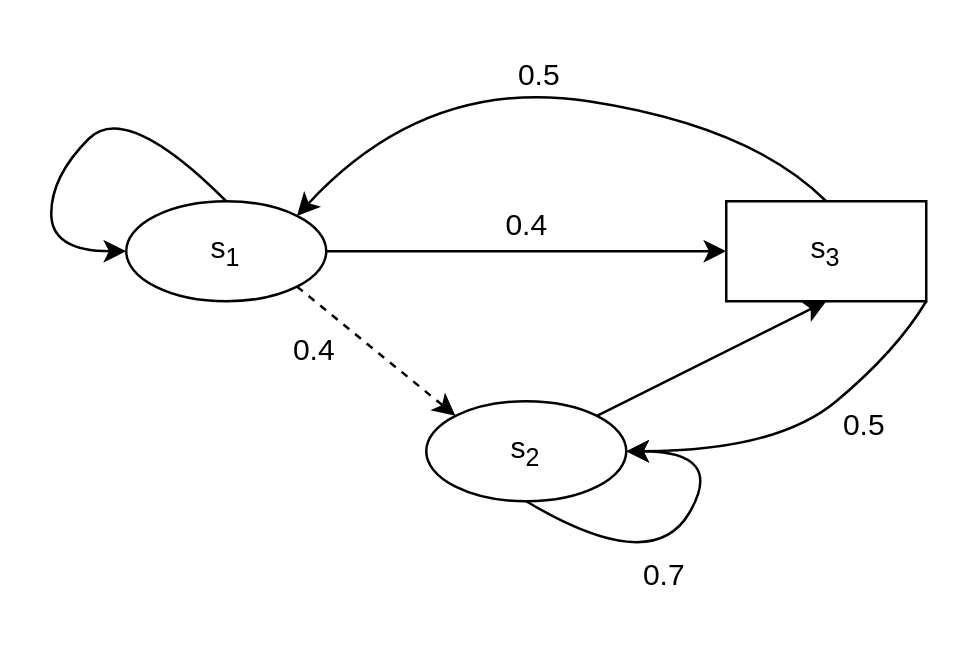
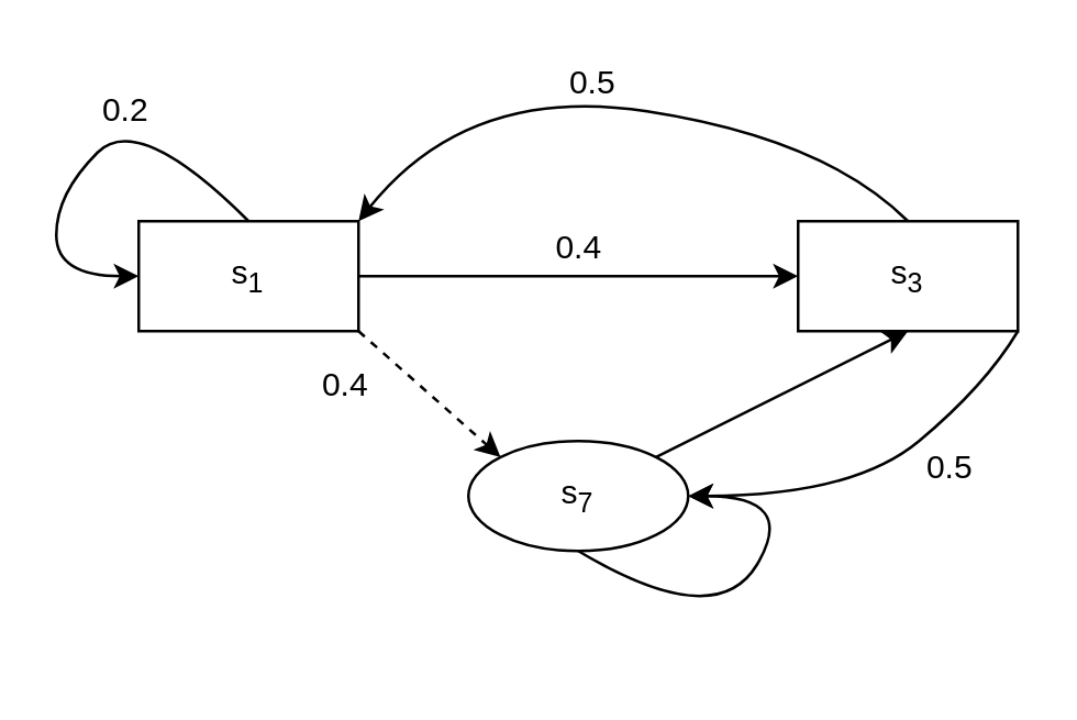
+ <mxCell id="11" value="0.2" style="text;html=1;align=center;verticalAlign=middle;resizable=0;points=[];autosize=1;" vertex="1" parent="1"><mxGeometry x="30" y="30" width="30" height="20" as="geometry" /></mxCell>
- <mxCell id="2" value="s&lt;sub&gt;1&lt;/sub&gt;" style="ellipse;whiteSpace=wrap;html=1;" vertex="1" parent="1"><mxGeometry x="50" y="80" width="80" height="40" as="geometry" /></mxCell>
+ <mxCell id="2" value="s&lt;sub&gt;1&lt;/sub&gt;" style="whiteSpace=wrap;html=1;rounded=0;" vertex="1" parent="1"><mxGeometry x="50" y="80" width="80" height="40" as="geometry" /></mxCell>
- <mxCell id="3" value="s&lt;sub&gt;2&lt;/sub&gt;" style="ellipse;whiteSpace=wrap;html=1;" vertex="1" parent="1"><mxGeometry x="170" y="160" width="80" height="40" as="geometry" /></mxCell>
+ <mxCell id="3" value="s&lt;sub&gt;7&lt;/sub&gt;" style="ellipse;whiteSpace=wrap;html=1;" vertex="1" parent="1"><mxGeometry x="170" y="160" width="80" height="40" as="geometry" /></mxCell>
- <mxCell id="15" value="0.7" style="text;html=1;align=center;verticalAlign=middle;resizable=0;points=[];autosize=1;" vertex="1" parent="1"><mxGeometry x="250" y="220" width="30" height="20" as="geometry" /></mxCell>
